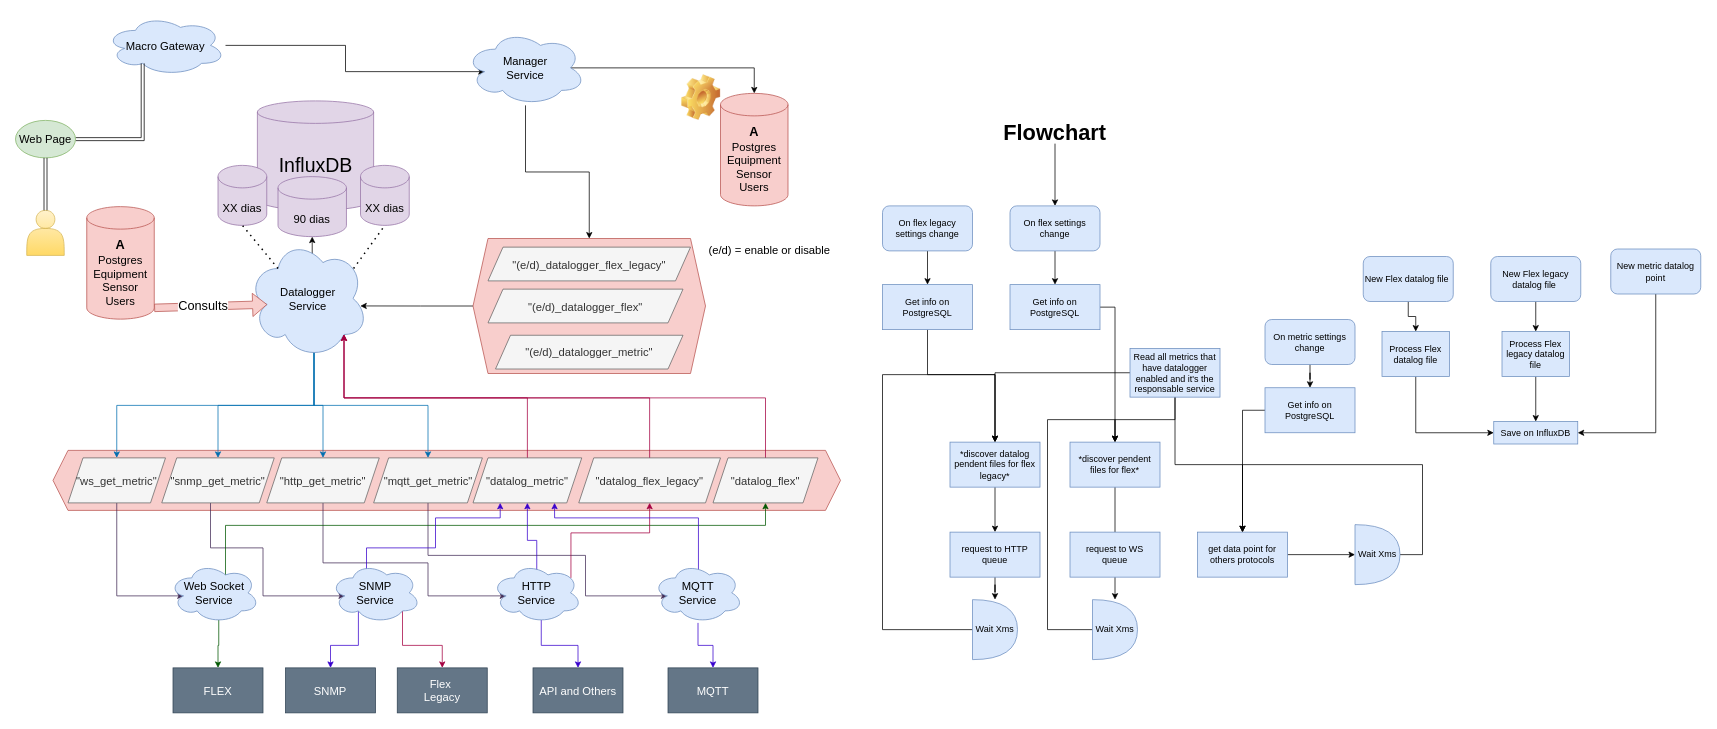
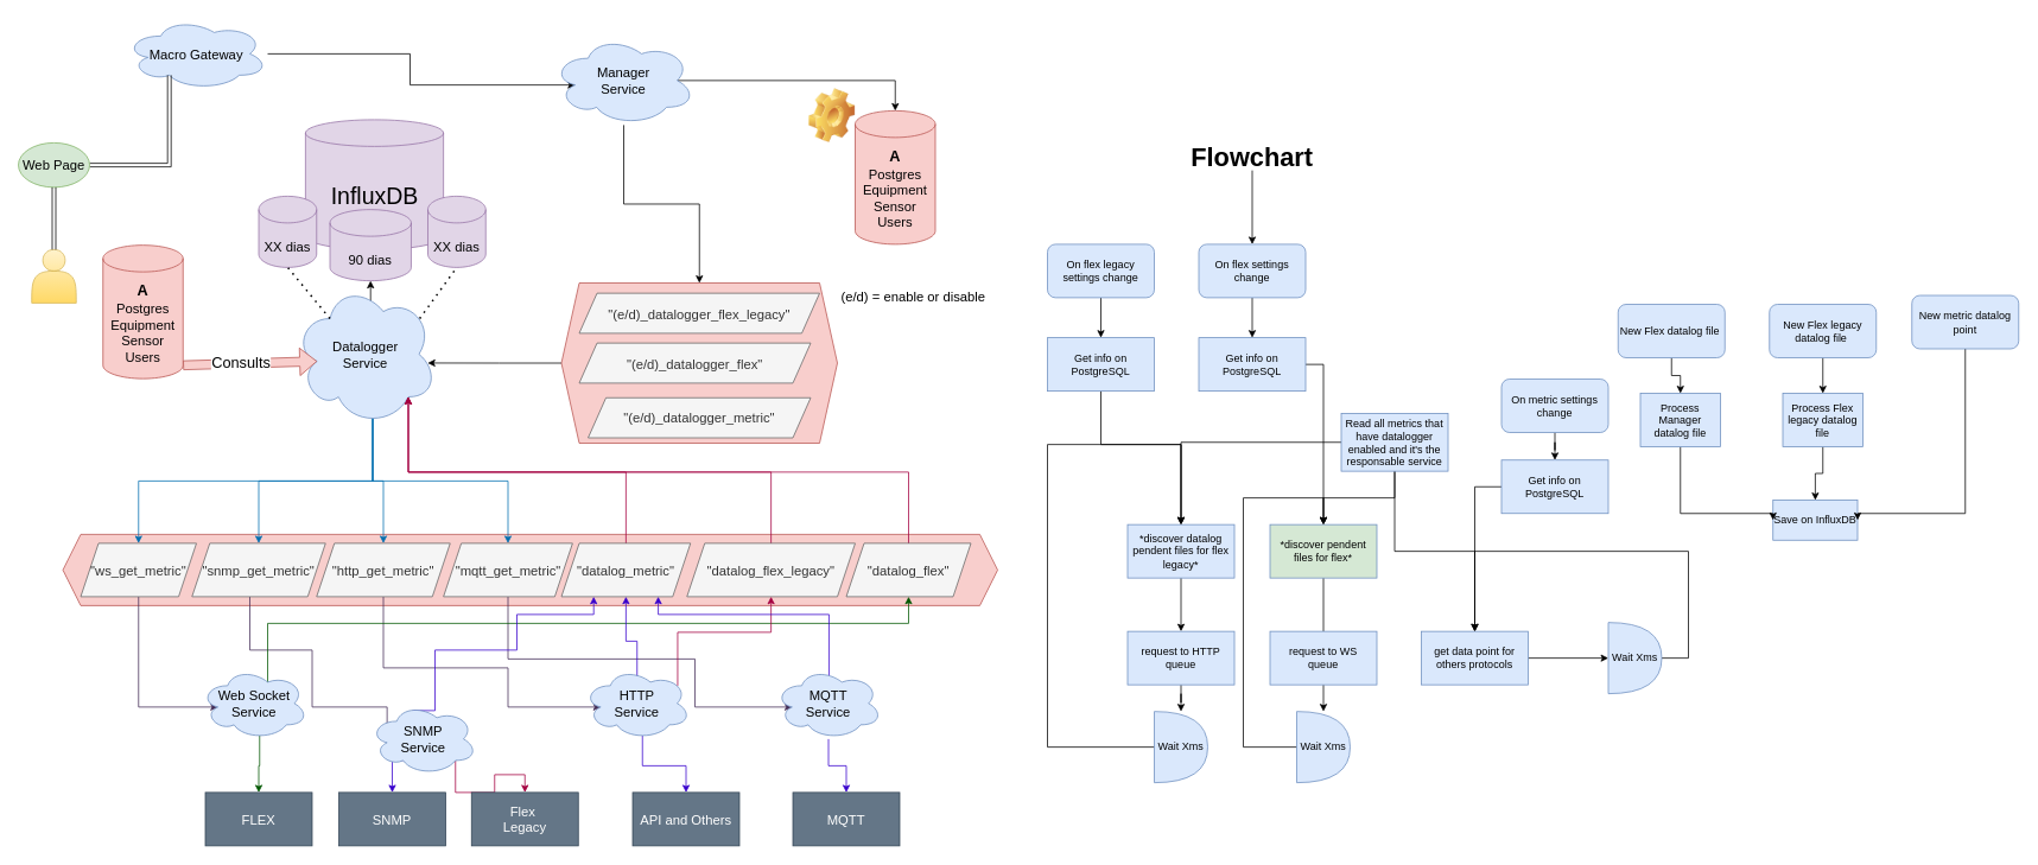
- <mxCell id="101" value="Process Flex datalog file" style="rounded=0;whiteSpace=wrap;html=1;fillColor=#dae8fc;strokeColor=#6c8ebf;" parent="1" vertex="1"><mxGeometry x="1842" y="441.5" width="90" height="60" as="geometry" /></mxCell>
+ <mxCell id="101" value="Process Manager datalog file" style="rounded=0;whiteSpace=wrap;html=1;fillColor=#dae8fc;strokeColor=#6c8ebf;" parent="1" vertex="1"><mxGeometry x="1842" y="441.5" width="90" height="60" as="geometry" /></mxCell>
- <mxCell id="85" value="Save on InfluxDB" style="rounded=0;whiteSpace=wrap;html=1;fillColor=#dae8fc;strokeColor=#6c8ebf;" parent="1" vertex="1"><mxGeometry x="1991" y="561.5" width="112" height="30" as="geometry" /></mxCell>
+ <mxCell id="85" value="Save on InfluxDB" style="rounded=0;whiteSpace=wrap;html=1;fillColor=#dae8fc;strokeColor=#6c8ebf;" parent="1" vertex="1"><mxGeometry x="1991" y="561.5" width="95" height="45" as="geometry" /></mxCell>
- <mxCell id="80" value="*discover pendent files for flex*" style="rounded=0;whiteSpace=wrap;html=1;fillColor=#dae8fc;strokeColor=#6c8ebf;" parent="1" vertex="1"><mxGeometry x="1426" y="589" width="120" height="60" as="geometry" /></mxCell>
+ <mxCell id="80" value="*discover pendent files for flex*" style="rounded=0;whiteSpace=wrap;html=1;fillColor=#d5e8d4;strokeColor=#6c8ebf;" parent="1" vertex="1"><mxGeometry x="1426" y="589" width="120" height="60" as="geometry" /></mxCell>
- <mxCell id="45" value="SNMP&lt;br&gt;Service" style="ellipse;shape=cloud;whiteSpace=wrap;html=1;fontSize=15;fillColor=#dae8fc;strokeColor=#6c8ebf;" parent="1" vertex="1"><mxGeometry x="440" y="750" width="120" height="80" as="geometry" /></mxCell>
+ <mxCell id="45" value="SNMP&lt;br&gt;Service" style="ellipse;shape=cloud;whiteSpace=wrap;html=1;fontSize=15;fillColor=#dae8fc;strokeColor=#6c8ebf;" parent="1" vertex="1"><mxGeometry x="415" y="790" width="120" height="80" as="geometry" /></mxCell>
